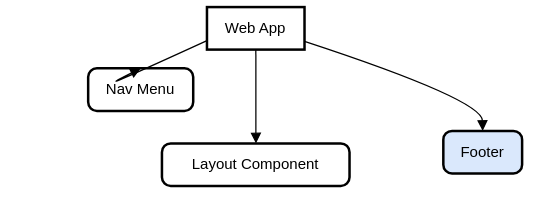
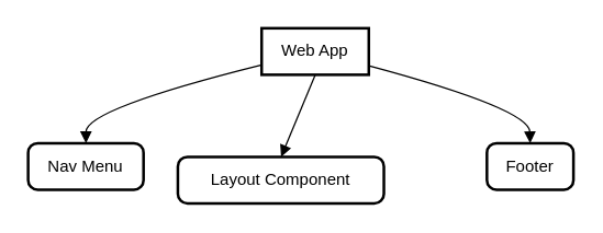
- <mxCell id="2" value="Web App" style="whiteSpace=wrap;strokeWidth=2;" vertex="1" parent="1"><mxGeometry x="165" y="5" width="78" height="34" as="geometry" /></mxCell>
+ <mxCell id="2" value="Web App" style="whiteSpace=wrap;strokeWidth=2;" vertex="1" parent="1"><mxGeometry x="190" width="78" height="34" as="geometry" y="20" /></mxCell>
- <mxCell id="3" value="Nav Menu" style="rounded=1;absoluteArcSize=1;arcSize=14;whiteSpace=wrap;strokeWidth=2;" vertex="1" parent="1"><mxGeometry x="70" y="54" width="84" height="34" as="geometry" /></mxCell>
+ <mxCell id="3" value="Nav Menu" style="rounded=1;absoluteArcSize=1;arcSize=14;whiteSpace=wrap;strokeWidth=2;" vertex="1" parent="1"><mxGeometry y="104" width="84" height="34" as="geometry" x="20" /></mxCell>
- <mxCell id="5" value="Footer" style="rounded=1;absoluteArcSize=1;arcSize=14;whiteSpace=wrap;strokeWidth=2;fillColor=#dae8fc;" vertex="1" parent="1"><mxGeometry x="354" y="104" width="63" height="34" as="geometry" /></mxCell>
+ <mxCell id="5" value="Footer" style="rounded=1;absoluteArcSize=1;arcSize=14;whiteSpace=wrap;strokeWidth=2;" vertex="1" parent="1"><mxGeometry x="354" y="104" width="63" height="34" as="geometry" /></mxCell>
